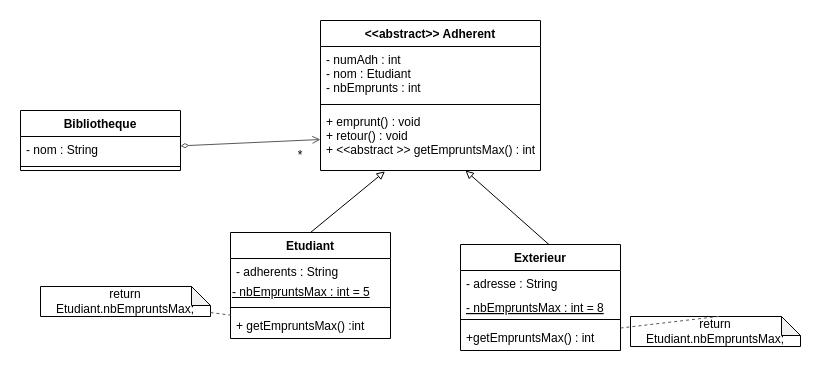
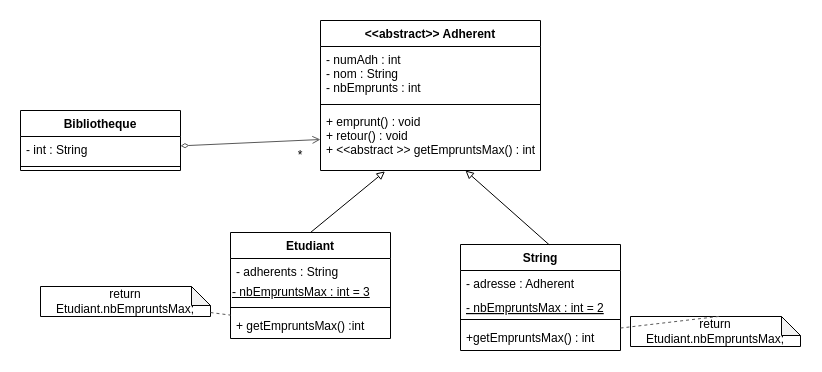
- <mxCell id="6" value="- numAdh : int&#10;- nom : Etudiant&#10;- nbEmprunts : int" style="text;strokeColor=none;fillColor=none;align=left;verticalAlign=top;spacingLeft=4;spacingRight=4;overflow=hidden;rotatable=0;points=[[0,0.5],[1,0.5]];portConstraint=eastwest;" parent="5" vertex="1"><mxGeometry y="26" width="220" height="54" as="geometry" /></mxCell>
+ <mxCell id="6" value="- numAdh : int&#10;- nom : String&#10;- nbEmprunts : int" style="text;strokeColor=none;fillColor=none;align=left;verticalAlign=top;spacingLeft=4;spacingRight=4;overflow=hidden;rotatable=0;points=[[0,0.5],[1,0.5]];portConstraint=eastwest;" parent="5" vertex="1"><mxGeometry y="26" width="220" height="54" as="geometry" /></mxCell>
- <mxCell id="3" value="- nom : String" style="text;strokeColor=none;fillColor=none;align=left;verticalAlign=top;spacingLeft=4;spacingRight=4;overflow=hidden;rotatable=0;points=[[0,0.5],[1,0.5]];portConstraint=eastwest;" parent="2" vertex="1"><mxGeometry y="26" width="160" height="26" as="geometry" /></mxCell>
+ <mxCell id="3" value="- int : String" style="text;strokeColor=none;fillColor=none;align=left;verticalAlign=top;spacingLeft=4;spacingRight=4;overflow=hidden;rotatable=0;points=[[0,0.5],[1,0.5]];portConstraint=eastwest;" parent="2" vertex="1"><mxGeometry y="26" width="160" height="26" as="geometry" /></mxCell>
- <mxCell id="14" value="Exterieur" style="swimlane;fontStyle=1;align=center;verticalAlign=top;childLayout=stackLayout;horizontal=1;startSize=26;horizontalStack=0;resizeParent=1;resizeParentMax=0;resizeLast=0;collapsible=1;marginBottom=0;" parent="1" vertex="1"><mxGeometry x="460" y="244" width="160" height="106" as="geometry" /></mxCell>
+ <mxCell id="14" value="String" style="swimlane;fontStyle=1;align=center;verticalAlign=top;childLayout=stackLayout;horizontal=1;startSize=26;horizontalStack=0;resizeParent=1;resizeParentMax=0;resizeLast=0;collapsible=1;marginBottom=0;" parent="1" vertex="1"><mxGeometry x="460" y="244" width="160" height="106" as="geometry" /></mxCell>
- <mxCell id="15" value="- adresse : String" style="text;strokeColor=none;fillColor=none;align=left;verticalAlign=top;spacingLeft=4;spacingRight=4;overflow=hidden;rotatable=0;points=[[0,0.5],[1,0.5]];portConstraint=eastwest;" parent="14" vertex="1"><mxGeometry y="26" width="160" height="24" as="geometry" /></mxCell>
+ <mxCell id="15" value="- adresse : Adherent" style="text;strokeColor=none;fillColor=none;align=left;verticalAlign=top;spacingLeft=4;spacingRight=4;overflow=hidden;rotatable=0;points=[[0,0.5],[1,0.5]];portConstraint=eastwest;" parent="14" vertex="1"><mxGeometry y="26" width="160" height="24" as="geometry" /></mxCell>
- <mxCell id="11" value="&lt;span&gt;&lt;u&gt;- nbEmpruntsMax : int = 5&lt;/u&gt;&lt;/span&gt;" style="text;html=1;strokeColor=none;fillColor=none;align=left;verticalAlign=middle;whiteSpace=wrap;rounded=0;" parent="9" vertex="1"><mxGeometry y="50" width="160" height="20" as="geometry" /></mxCell>
+ <mxCell id="11" value="&lt;span&gt;&lt;u&gt;- nbEmpruntsMax : int = 3&lt;/u&gt;&lt;/span&gt;" style="text;html=1;strokeColor=none;fillColor=none;align=left;verticalAlign=middle;whiteSpace=wrap;rounded=0;" parent="9" vertex="1"><mxGeometry y="50" width="160" height="20" as="geometry" /></mxCell>
- <mxCell id="16" value="- nbEmpruntsMax : int = 8" style="text;strokeColor=none;fillColor=none;align=left;verticalAlign=top;spacingLeft=4;spacingRight=4;overflow=hidden;rotatable=0;points=[[0,0.5],[1,0.5]];portConstraint=eastwest;fontStyle=4" vertex="1" parent="14"><mxGeometry y="50" width="160" height="20" as="geometry" /></mxCell>
+ <mxCell id="16" value="- nbEmpruntsMax : int = 2" style="text;strokeColor=none;fillColor=none;align=left;verticalAlign=top;spacingLeft=4;spacingRight=4;overflow=hidden;rotatable=0;points=[[0,0.5],[1,0.5]];portConstraint=eastwest;fontStyle=4" vertex="1" parent="14"><mxGeometry y="50" width="160" height="20" as="geometry" /></mxCell>
